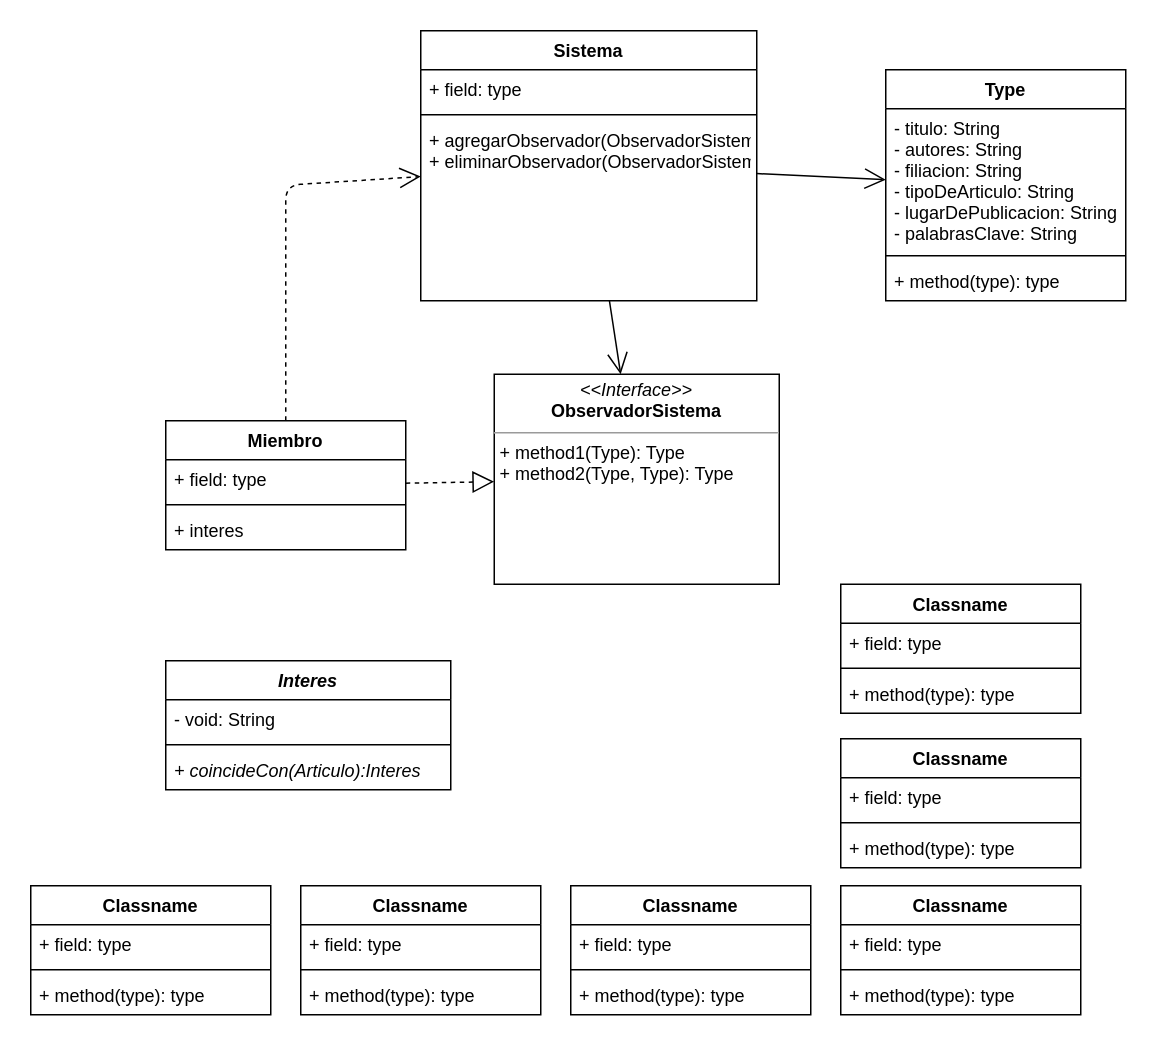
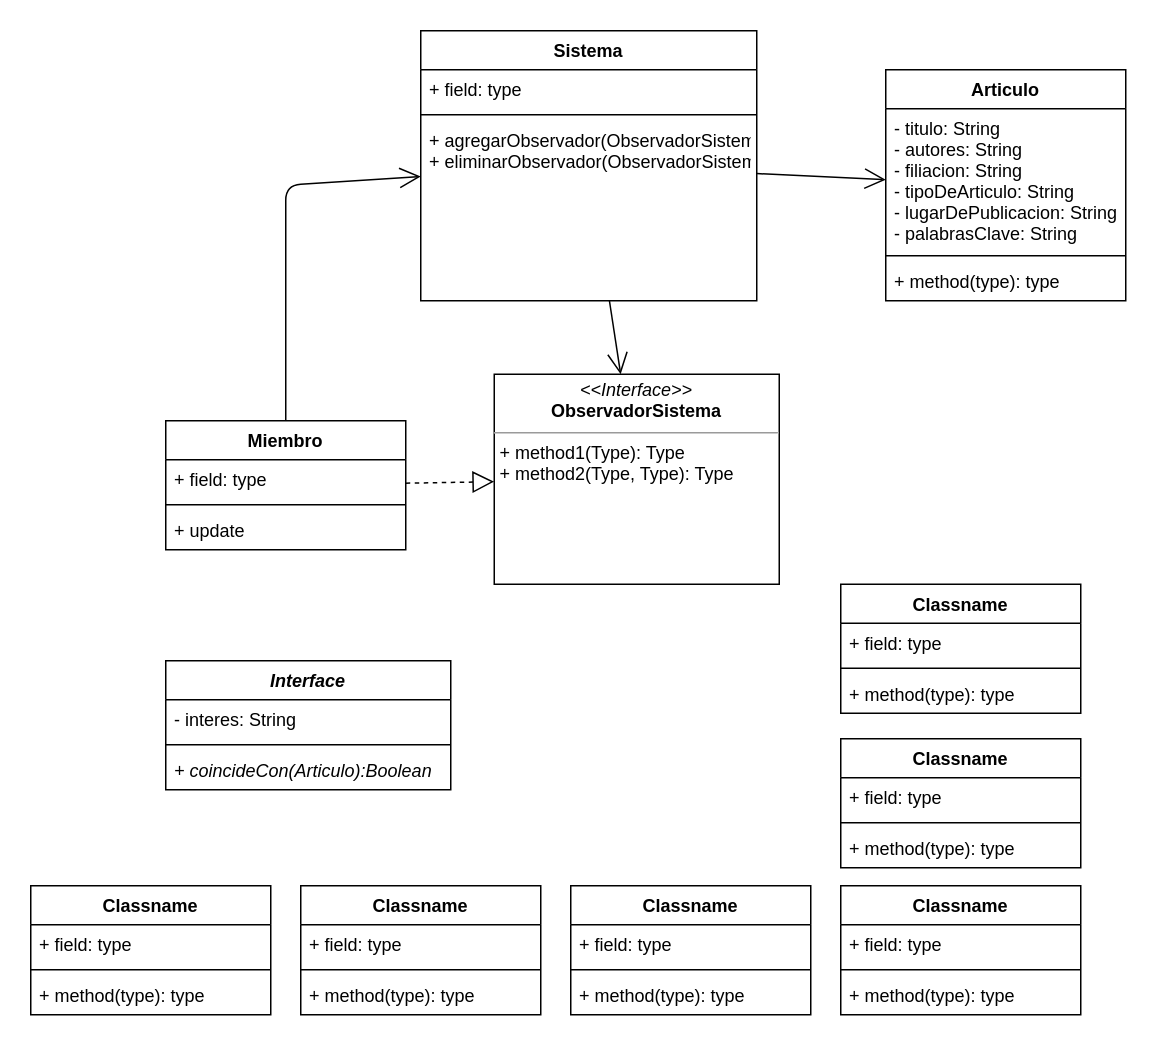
- <mxCell id="14" value="Type&#10;" style="swimlane;fontStyle=1;align=center;verticalAlign=top;childLayout=stackLayout;horizontal=1;startSize=26;horizontalStack=0;resizeParent=1;resizeParentMax=0;resizeLast=0;collapsible=1;marginBottom=0;" parent="1" vertex="1"><mxGeometry x="590" y="46" width="160" height="154" as="geometry" /></mxCell>
+ <mxCell id="14" value="Articulo&#10;" style="swimlane;fontStyle=1;align=center;verticalAlign=top;childLayout=stackLayout;horizontal=1;startSize=26;horizontalStack=0;resizeParent=1;resizeParentMax=0;resizeLast=0;collapsible=1;marginBottom=0;" parent="1" vertex="1"><mxGeometry x="590" y="46" width="160" height="154" as="geometry" /></mxCell>
- <mxCell id="18" value="" style="endArrow=open;endFill=1;endSize=12;html=1;dashed=1;" parent="1" source="2" target="6" edge="1"><mxGeometry width="160" relative="1" as="geometry"><mxPoint x="90" y="90" as="sourcePoint" /><mxPoint x="250" y="90" as="targetPoint" /><Array as="points"><mxPoint x="190" y="123" /></Array></mxGeometry></mxCell>
+ <mxCell id="18" value="" style="endArrow=open;endFill=1;endSize=12;html=1;" parent="1" source="2" target="6" edge="1"><mxGeometry width="160" relative="1" as="geometry"><mxPoint x="90" y="90" as="sourcePoint" /><mxPoint x="250" y="90" as="targetPoint" /><Array as="points"><mxPoint x="190" y="123" /></Array></mxGeometry></mxCell>
- <mxCell id="5" value="+ interes" style="text;strokeColor=none;fillColor=none;align=left;verticalAlign=top;spacingLeft=4;spacingRight=4;overflow=hidden;rotatable=0;points=[[0,0.5],[1,0.5]];portConstraint=eastwest;" parent="2" vertex="1"><mxGeometry y="60" width="160" height="26" as="geometry" /></mxCell>
+ <mxCell id="5" value="+ update" style="text;strokeColor=none;fillColor=none;align=left;verticalAlign=top;spacingLeft=4;spacingRight=4;overflow=hidden;rotatable=0;points=[[0,0.5],[1,0.5]];portConstraint=eastwest;" parent="2" vertex="1"><mxGeometry y="60" width="160" height="26" as="geometry" /></mxCell>
- <mxCell id="19" value="Interes" style="swimlane;fontStyle=3;align=center;verticalAlign=top;childLayout=stackLayout;horizontal=1;startSize=26;horizontalStack=0;resizeParent=1;resizeParentMax=0;resizeLast=0;collapsible=1;marginBottom=0;" vertex="1" parent="1"><mxGeometry x="110" y="440" width="190" height="86" as="geometry" /></mxCell>
+ <mxCell id="19" value="Interface" style="swimlane;fontStyle=3;align=center;verticalAlign=top;childLayout=stackLayout;horizontal=1;startSize=26;horizontalStack=0;resizeParent=1;resizeParentMax=0;resizeLast=0;collapsible=1;marginBottom=0;" vertex="1" parent="1"><mxGeometry x="110" y="440" width="190" height="86" as="geometry" /></mxCell>
- <mxCell id="20" value="- void: String" style="text;strokeColor=none;fillColor=none;align=left;verticalAlign=top;spacingLeft=4;spacingRight=4;overflow=hidden;rotatable=0;points=[[0,0.5],[1,0.5]];portConstraint=eastwest;" vertex="1" parent="19"><mxGeometry y="26" width="190" height="26" as="geometry" /></mxCell>
+ <mxCell id="20" value="- interes: String" style="text;strokeColor=none;fillColor=none;align=left;verticalAlign=top;spacingLeft=4;spacingRight=4;overflow=hidden;rotatable=0;points=[[0,0.5],[1,0.5]];portConstraint=eastwest;" vertex="1" parent="19"><mxGeometry y="26" width="190" height="26" as="geometry" /></mxCell>
- <mxCell id="22" value="+ coincideCon(Articulo):Interes" style="text;strokeColor=none;fillColor=none;align=left;verticalAlign=top;spacingLeft=4;spacingRight=4;overflow=hidden;rotatable=0;points=[[0,0.5],[1,0.5]];portConstraint=eastwest;fontStyle=2" vertex="1" parent="19"><mxGeometry y="60" width="190" height="26" as="geometry" /></mxCell>
+ <mxCell id="22" value="+ coincideCon(Articulo):Boolean" style="text;strokeColor=none;fillColor=none;align=left;verticalAlign=top;spacingLeft=4;spacingRight=4;overflow=hidden;rotatable=0;points=[[0,0.5],[1,0.5]];portConstraint=eastwest;fontStyle=2" vertex="1" parent="19"><mxGeometry y="60" width="190" height="26" as="geometry" /></mxCell>
